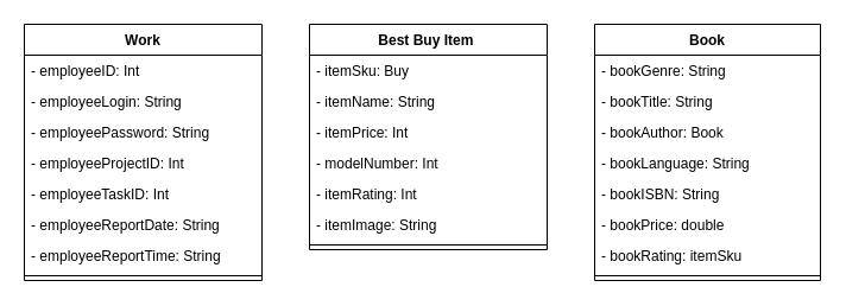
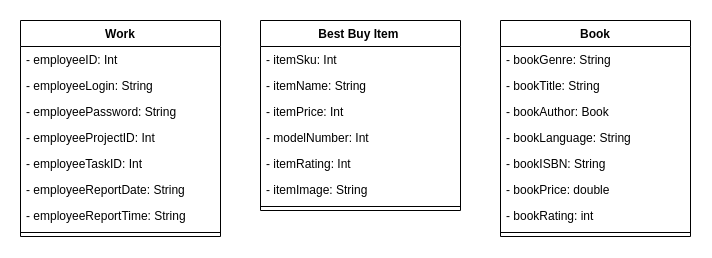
- <mxCell id="12" value="- itemSku: Buy" style="text;strokeColor=none;fillColor=none;align=left;verticalAlign=top;spacingLeft=4;spacingRight=4;overflow=hidden;rotatable=0;points=[[0,0.5],[1,0.5]];portConstraint=eastwest;" vertex="1" parent="11"><mxGeometry y="26" width="200" height="26" as="geometry" /></mxCell>
+ <mxCell id="12" value="- itemSku: Int" style="text;strokeColor=none;fillColor=none;align=left;verticalAlign=top;spacingLeft=4;spacingRight=4;overflow=hidden;rotatable=0;points=[[0,0.5],[1,0.5]];portConstraint=eastwest;" vertex="1" parent="11"><mxGeometry y="26" width="200" height="26" as="geometry" /></mxCell>
- <mxCell id="26" value="- bookRating: itemSku" style="text;strokeColor=none;fillColor=none;align=left;verticalAlign=top;spacingLeft=4;spacingRight=4;overflow=hidden;rotatable=0;points=[[0,0.5],[1,0.5]];portConstraint=eastwest;" vertex="1" parent="19"><mxGeometry y="182" width="190" height="26" as="geometry" /></mxCell>
+ <mxCell id="26" value="- bookRating: int" style="text;strokeColor=none;fillColor=none;align=left;verticalAlign=top;spacingLeft=4;spacingRight=4;overflow=hidden;rotatable=0;points=[[0,0.5],[1,0.5]];portConstraint=eastwest;" vertex="1" parent="19"><mxGeometry y="182" width="190" height="26" as="geometry" /></mxCell>
